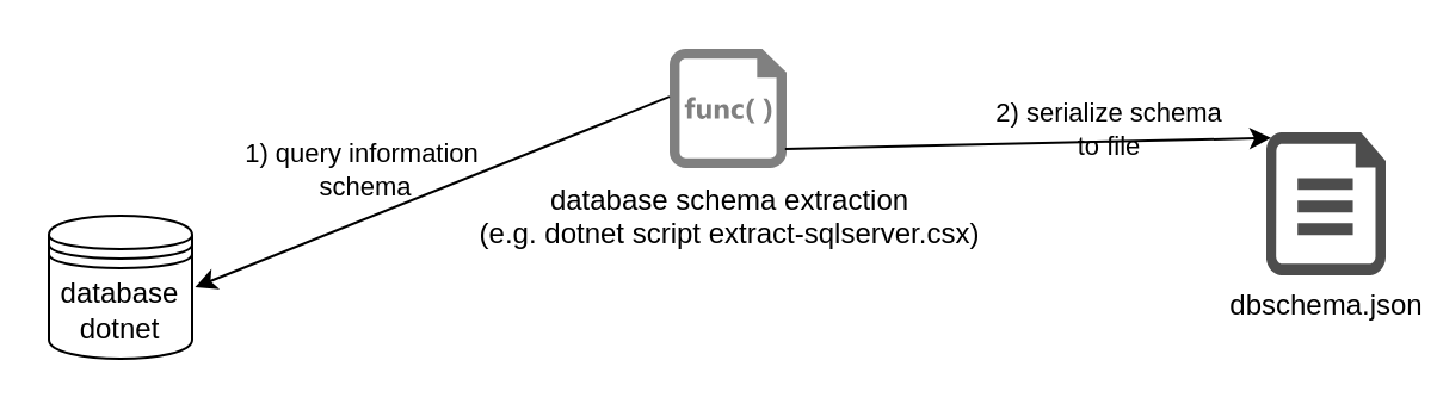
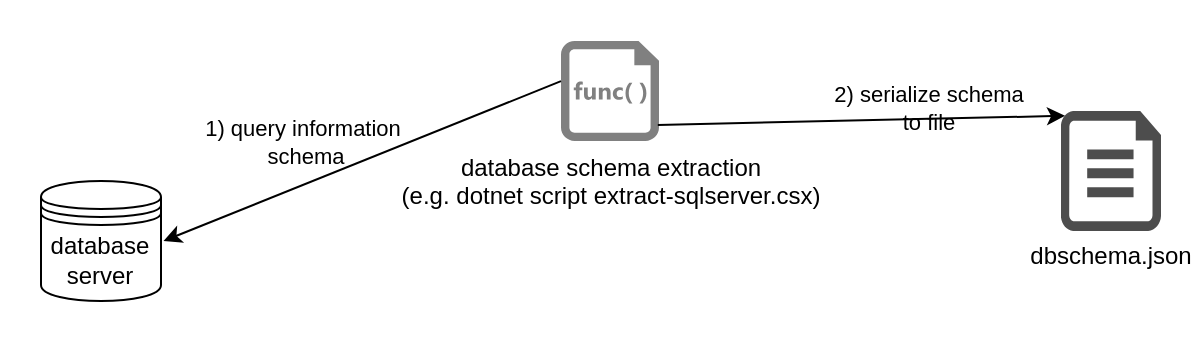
- <mxCell id="2" value="database dotnet" style="shape=datastore;whiteSpace=wrap;html=1;" vertex="1" parent="1"><mxGeometry x="20" y="90" width="60" height="60" as="geometry" /></mxCell>
+ <mxCell id="2" value="database server" style="shape=datastore;whiteSpace=wrap;html=1;" vertex="1" parent="1"><mxGeometry x="20" y="90" width="60" height="60" as="geometry" /></mxCell>
